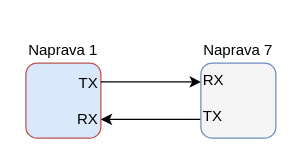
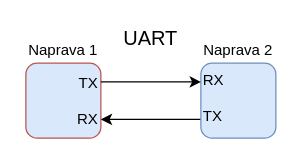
+ <mxCell id="8" value="&lt;font style=&quot;font-size: 16px&quot;&gt;UART&lt;/font&gt;" style="text;html=1;strokeColor=none;fillColor=none;align=center;verticalAlign=middle;whiteSpace=wrap;rounded=0;" vertex="1" parent="1"><mxGeometry x="100" y="20" width="40" height="20" as="geometry" /></mxCell>
- <mxCell id="7" value="&lt;div&gt;Naprava 7&lt;/div&gt;" style="text;html=1;strokeColor=none;fillColor=none;align=center;verticalAlign=middle;whiteSpace=wrap;rounded=0;" vertex="1" parent="1"><mxGeometry x="160" y="30" width="60" height="20" as="geometry" /></mxCell>
+ <mxCell id="7" value="&lt;div&gt;Naprava 2&lt;/div&gt;" style="text;html=1;strokeColor=none;fillColor=none;align=center;verticalAlign=middle;whiteSpace=wrap;rounded=0;" vertex="1" parent="1"><mxGeometry x="160" y="30" width="60" height="20" as="geometry" /></mxCell>
- <mxCell id="4" value="&lt;div&gt;RX&lt;/div&gt;&lt;div&gt;&lt;br&gt;&lt;/div&gt;&lt;div&gt;TX&lt;br&gt;&lt;/div&gt;" style="rounded=1;whiteSpace=wrap;html=1;align=left;verticalAlign=top;fillColor=#f5f5f5;strokeColor=#6c8ebf;" vertex="1" parent="1"><mxGeometry x="160" y="50" width="60" height="60" as="geometry" /></mxCell>
+ <mxCell id="4" value="&lt;div&gt;RX&lt;/div&gt;&lt;div&gt;&lt;br&gt;&lt;/div&gt;&lt;div&gt;TX&lt;br&gt;&lt;/div&gt;" style="rounded=1;whiteSpace=wrap;html=1;align=left;verticalAlign=top;fillColor=#dae8fc;strokeColor=#6c8ebf;" vertex="1" parent="1"><mxGeometry x="160" y="50" width="60" height="60" as="geometry" /></mxCell>
